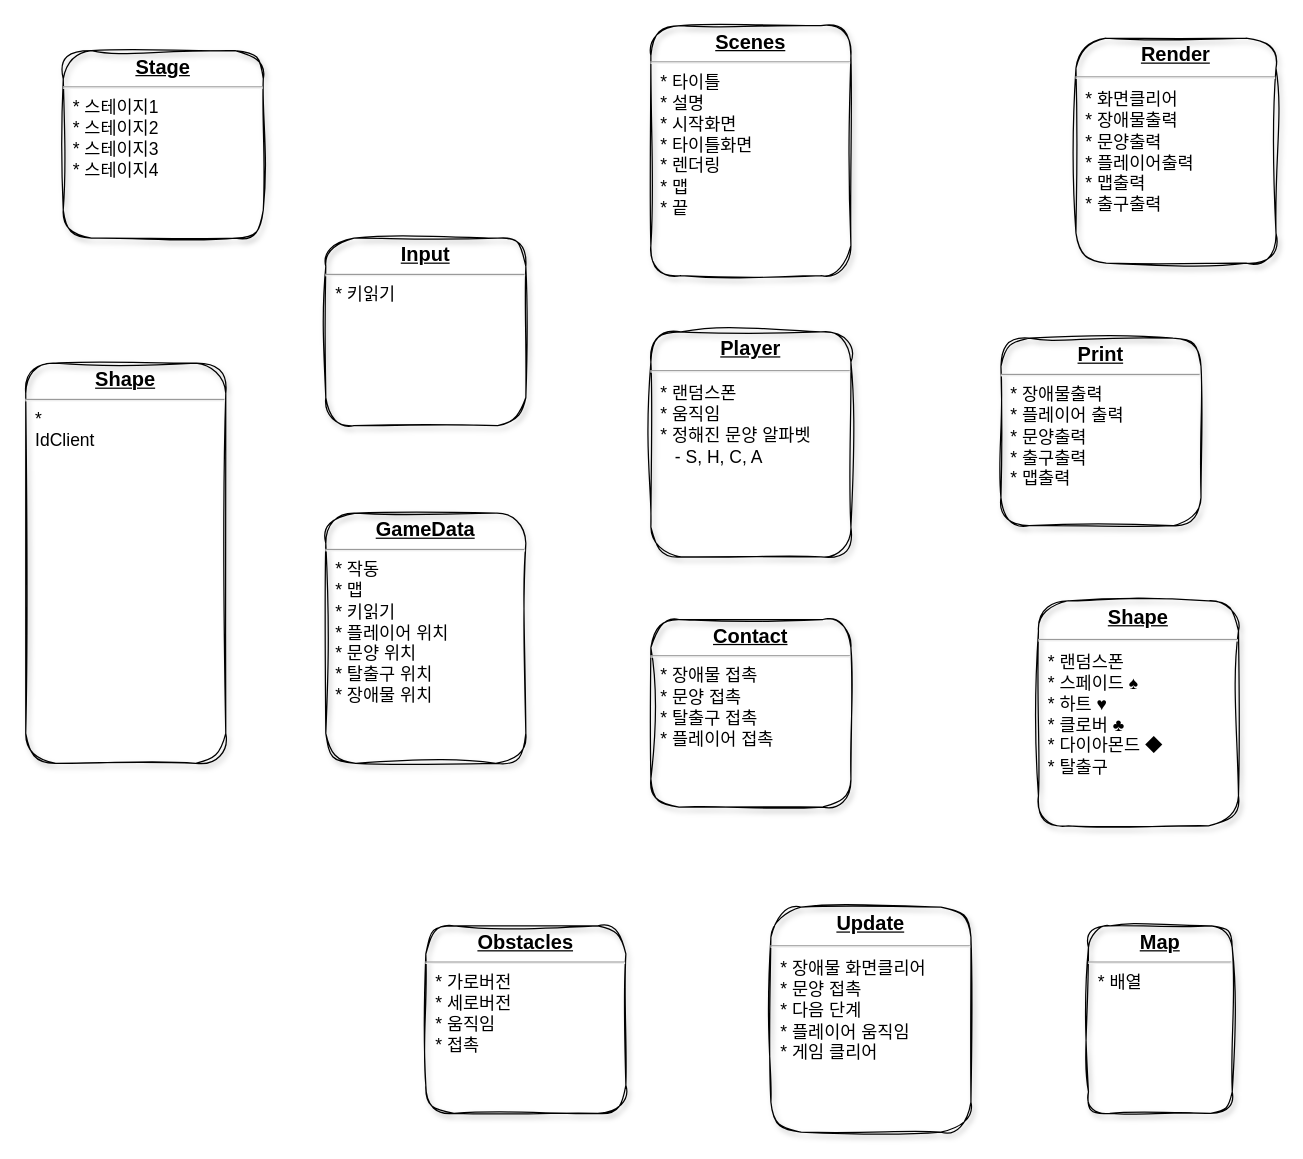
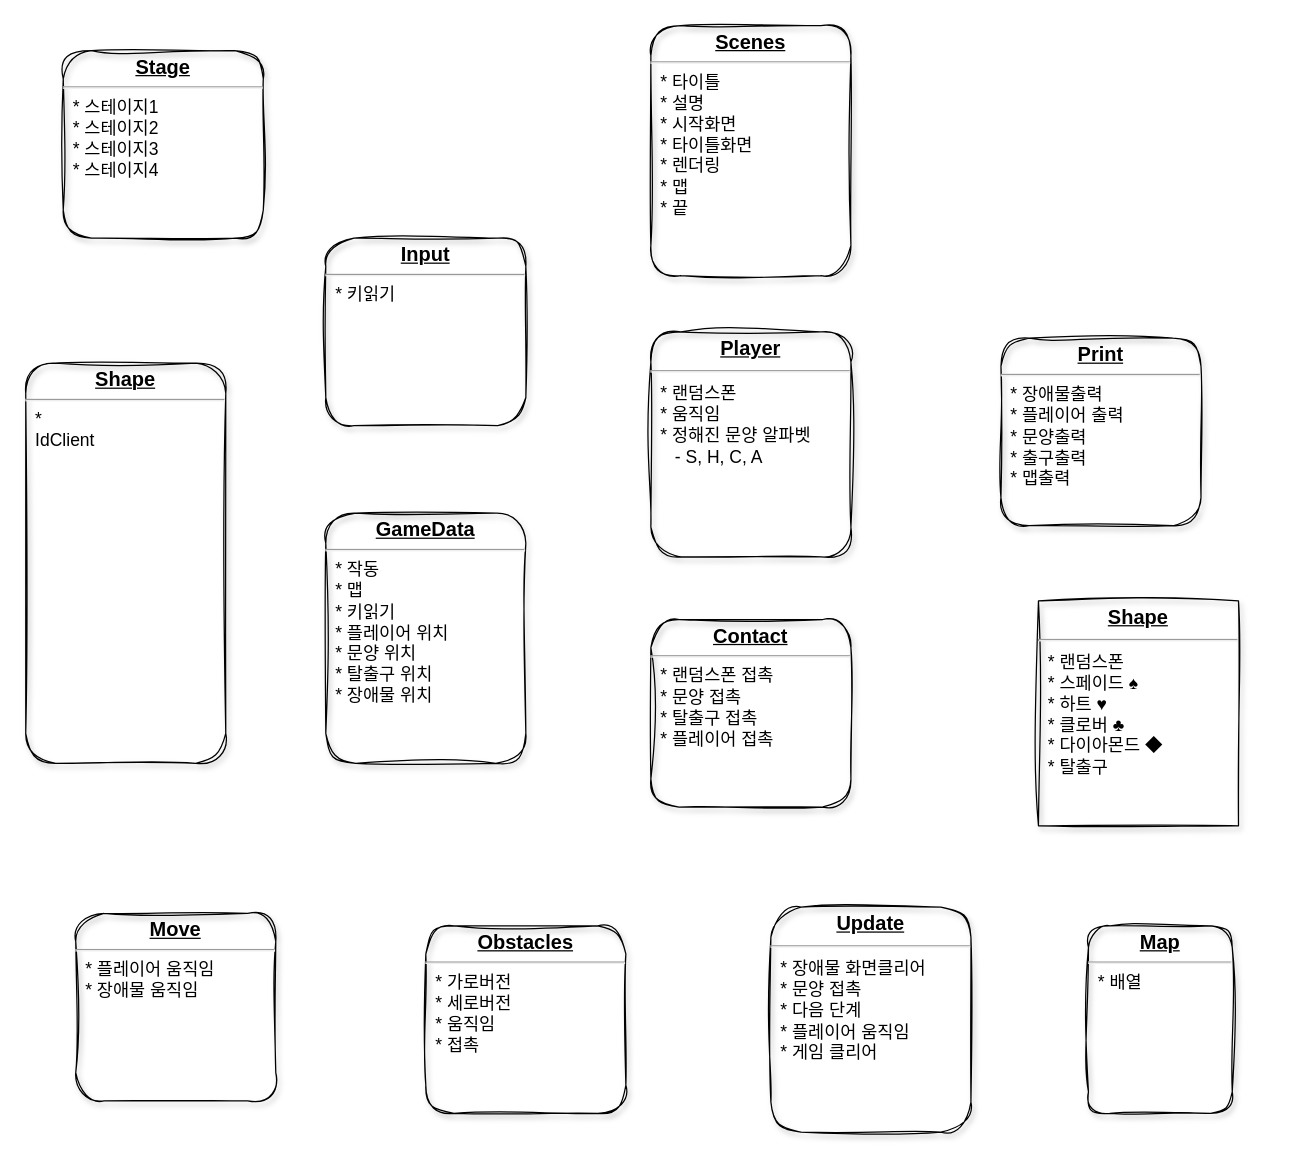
- <mxCell id="12" value="&lt;p style=&quot;margin: 4px 0px 0px; text-align: center; text-decoration: underline; font-size: 16px;&quot;&gt;&lt;b&gt;Render&lt;/b&gt;&lt;/p&gt;&lt;hr style=&quot;font-size: 16px;&quot;&gt;&lt;p style=&quot;margin: 0px 0px 0px 8px; font-size: 14px;&quot;&gt;* 화면클리어&lt;/p&gt;&lt;p style=&quot;margin: 0px 0px 0px 8px; font-size: 14px;&quot;&gt;* 장애물출력&lt;/p&gt;&lt;p style=&quot;margin: 0px 0px 0px 8px; font-size: 14px;&quot;&gt;* 문양출력&lt;/p&gt;&lt;p style=&quot;margin: 0px 0px 0px 8px; font-size: 14px;&quot;&gt;* 플레이어출력&lt;/p&gt;&lt;p style=&quot;margin: 0px 0px 0px 8px; font-size: 14px;&quot;&gt;* 맵출력&lt;/p&gt;&lt;p style=&quot;margin: 0px 0px 0px 8px; font-size: 14px;&quot;&gt;* 출구출력&lt;/p&gt;&lt;p style=&quot;margin: 0px 0px 0px 8px; font-size: 14px;&quot;&gt;&lt;br&gt;&lt;/p&gt;&lt;p style=&quot;margin: 0px 0px 0px 8px; font-size: 14px;&quot;&gt;&lt;br&gt;&lt;/p&gt;" style="verticalAlign=top;align=left;overflow=fill;fontSize=12;fontFamily=Helvetica;html=1;strokeColor=#000000;shadow=1;fillColor=none;fontColor=#000000;rounded=1;sketch=1;curveFitting=1;jiggle=2;" vertex="1" parent="1"><mxGeometry x="860" y="30" width="160.0" height="180" as="geometry" /></mxCell>
- <mxCell id="8" value="&lt;p style=&quot;margin: 0px; margin-top: 4px; text-align: center; text-decoration: underline;&quot;&gt;&lt;strong&gt;&lt;font style=&quot;font-size: 16px;&quot;&gt;Contact&lt;/font&gt;&lt;/strong&gt;&lt;/p&gt;&lt;hr&gt;&lt;p style=&quot;margin: 0px 0px 0px 8px; font-size: 14px;&quot;&gt;* 장애물 접촉&lt;/p&gt;&lt;p style=&quot;margin: 0px 0px 0px 8px; font-size: 14px;&quot;&gt;* 문양 접촉&lt;/p&gt;&lt;p style=&quot;margin: 0px 0px 0px 8px; font-size: 14px;&quot;&gt;* 탈출구 접촉&lt;/p&gt;&lt;p style=&quot;margin: 0px 0px 0px 8px; font-size: 14px;&quot;&gt;* 플레이어 접촉&lt;/p&gt;&lt;p style=&quot;margin: 0px 0px 0px 8px; font-size: 14px;&quot;&gt;&lt;br&gt;&lt;/p&gt;" style="verticalAlign=top;align=left;overflow=fill;fontSize=12;fontFamily=Helvetica;html=1;strokeColor=#000000;shadow=1;fillColor=none;fontColor=#000000;rounded=1;sketch=1;curveFitting=1;jiggle=2;" vertex="1" parent="1"><mxGeometry x="520" y="495" width="160" height="150" as="geometry" /></mxCell>
+ <mxCell id="8" value="&lt;p style=&quot;margin: 0px; margin-top: 4px; text-align: center; text-decoration: underline;&quot;&gt;&lt;strong&gt;&lt;font style=&quot;font-size: 16px;&quot;&gt;Contact&lt;/font&gt;&lt;/strong&gt;&lt;/p&gt;&lt;hr&gt;&lt;p style=&quot;margin: 0px 0px 0px 8px; font-size: 14px;&quot;&gt;* 랜덤스폰 접촉&lt;/p&gt;&lt;p style=&quot;margin: 0px 0px 0px 8px; font-size: 14px;&quot;&gt;* 문양 접촉&lt;/p&gt;&lt;p style=&quot;margin: 0px 0px 0px 8px; font-size: 14px;&quot;&gt;* 탈출구 접촉&lt;/p&gt;&lt;p style=&quot;margin: 0px 0px 0px 8px; font-size: 14px;&quot;&gt;* 플레이어 접촉&lt;/p&gt;&lt;p style=&quot;margin: 0px 0px 0px 8px; font-size: 14px;&quot;&gt;&lt;br&gt;&lt;/p&gt;" style="verticalAlign=top;align=left;overflow=fill;fontSize=12;fontFamily=Helvetica;html=1;strokeColor=#000000;shadow=1;fillColor=none;fontColor=#000000;rounded=1;sketch=1;curveFitting=1;jiggle=2;" vertex="1" parent="1"><mxGeometry x="520" y="495" width="160" height="150" as="geometry" /></mxCell>
- <mxCell id="7" value="&lt;p style=&quot;margin: 4px 0px 0px; text-align: center; text-decoration: underline; font-size: 16px;&quot;&gt;&lt;b&gt;Shape&lt;/b&gt;&lt;/p&gt;&lt;hr style=&quot;font-size: 16px;&quot;&gt;&lt;p style=&quot;margin: 0px 0px 0px 8px; font-size: 14px;&quot;&gt;* 랜덤스폰&lt;/p&gt;&lt;p style=&quot;margin: 0px 0px 0px 8px; font-size: 14px;&quot;&gt;* 스페이드 ♠&amp;nbsp;&lt;/p&gt;&lt;p style=&quot;margin: 0px 0px 0px 8px; font-size: 14px;&quot;&gt;* 하트&amp;nbsp;&lt;span style=&quot;background-color: initial;&quot;&gt;♥&lt;/span&gt;&lt;/p&gt;&lt;p style=&quot;margin: 0px 0px 0px 8px; font-size: 14px;&quot;&gt;* 클로버 ♣&lt;/p&gt;&lt;p style=&quot;margin: 0px 0px 0px 8px; font-size: 14px;&quot;&gt;* 다이아몬드 ◆&lt;/p&gt;&lt;p style=&quot;margin: 0px 0px 0px 8px; font-size: 14px;&quot;&gt;* 탈출구&lt;/p&gt;&lt;p style=&quot;margin: 0px 0px 0px 8px; font-size: 14px;&quot;&gt;&amp;nbsp;&lt;/p&gt;&lt;p style=&quot;margin: 0px 0px 0px 8px; font-size: 14px;&quot;&gt;&lt;br&gt;&lt;/p&gt;&lt;p style=&quot;margin: 0px 0px 0px 8px; font-size: 14px;&quot;&gt;&lt;br&gt;&lt;/p&gt;" style="verticalAlign=top;align=left;overflow=fill;fontSize=12;fontFamily=Helvetica;html=1;strokeColor=#000000;shadow=1;fillColor=none;fontColor=#000000;rounded=1;sketch=1;curveFitting=1;jiggle=2;" vertex="1" parent="1"><mxGeometry x="830" y="480" width="160.0" height="180" as="geometry" /></mxCell>
+ <mxCell id="7" value="&lt;p style=&quot;margin: 4px 0px 0px; text-align: center; text-decoration: underline; font-size: 16px;&quot;&gt;&lt;b&gt;Shape&lt;/b&gt;&lt;/p&gt;&lt;hr style=&quot;font-size: 16px;&quot;&gt;&lt;p style=&quot;margin: 0px 0px 0px 8px; font-size: 14px;&quot;&gt;* 랜덤스폰&lt;/p&gt;&lt;p style=&quot;margin: 0px 0px 0px 8px; font-size: 14px;&quot;&gt;* 스페이드 ♠&amp;nbsp;&lt;/p&gt;&lt;p style=&quot;margin: 0px 0px 0px 8px; font-size: 14px;&quot;&gt;* 하트&amp;nbsp;&lt;span style=&quot;background-color: initial;&quot;&gt;♥&lt;/span&gt;&lt;/p&gt;&lt;p style=&quot;margin: 0px 0px 0px 8px; font-size: 14px;&quot;&gt;* 클로버 ♣&lt;/p&gt;&lt;p style=&quot;margin: 0px 0px 0px 8px; font-size: 14px;&quot;&gt;* 다이아몬드 ◆&lt;/p&gt;&lt;p style=&quot;margin: 0px 0px 0px 8px; font-size: 14px;&quot;&gt;* 탈출구&lt;/p&gt;&lt;p style=&quot;margin: 0px 0px 0px 8px; font-size: 14px;&quot;&gt;&amp;nbsp;&lt;/p&gt;&lt;p style=&quot;margin: 0px 0px 0px 8px; font-size: 14px;&quot;&gt;&lt;br&gt;&lt;/p&gt;&lt;p style=&quot;margin: 0px 0px 0px 8px; font-size: 14px;&quot;&gt;&lt;br&gt;&lt;/p&gt;" style="verticalAlign=top;align=left;overflow=fill;fontSize=12;fontFamily=Helvetica;html=1;strokeColor=#000000;shadow=1;fillColor=none;fontColor=#000000;sketch=1;curveFitting=1;jiggle=2;rounded=0;" vertex="1" parent="1"><mxGeometry x="830" y="480" width="160.0" height="180" as="geometry" /></mxCell>
+ <mxCell id="11" value="&lt;p style=&quot;margin: 0px; margin-top: 4px; text-align: center; text-decoration: underline;&quot;&gt;&lt;strong&gt;&lt;font style=&quot;font-size: 16px;&quot;&gt;Move&lt;/font&gt;&lt;/strong&gt;&lt;/p&gt;&lt;hr&gt;&lt;p style=&quot;margin: 0px 0px 0px 8px; font-size: 14px;&quot;&gt;* 플레이어 움직임&lt;/p&gt;&lt;p style=&quot;margin: 0px 0px 0px 8px; font-size: 14px;&quot;&gt;* 장애물 움직임&lt;/p&gt;&lt;p style=&quot;margin: 0px 0px 0px 8px; font-size: 14px;&quot;&gt;&lt;br&gt;&lt;/p&gt;" style="verticalAlign=top;align=left;overflow=fill;fontSize=12;fontFamily=Helvetica;html=1;strokeColor=#000000;shadow=1;fillColor=none;fontColor=#000000;rounded=1;sketch=1;curveFitting=1;jiggle=2;" vertex="1" parent="1"><mxGeometry x="60" y="730" width="160" height="150" as="geometry" /></mxCell>
